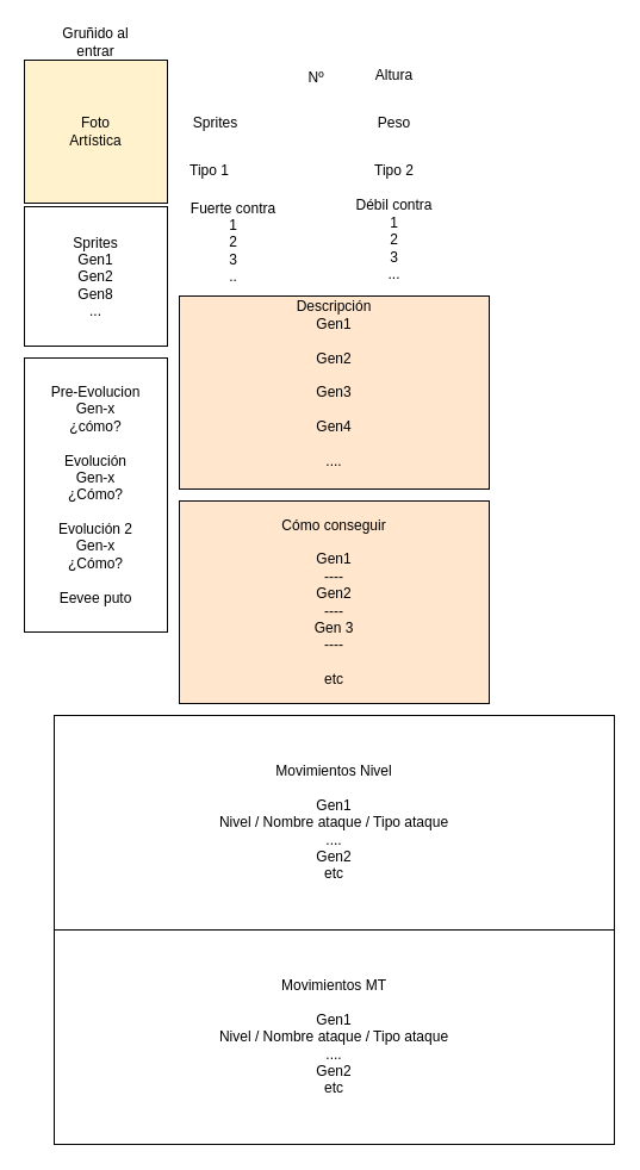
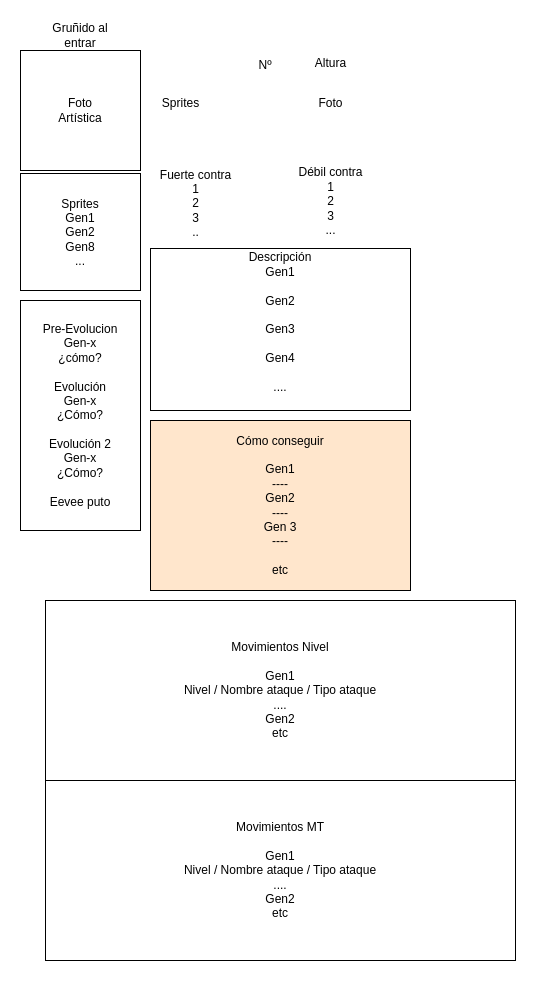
- <mxCell id="9" value="Peso" style="text;html=1;align=center;verticalAlign=middle;resizable=0;points=[];autosize=1;strokeColor=none;fillColor=none;" vertex="1" parent="1"><mxGeometry x="305" y="88" width="50" height="30" as="geometry" /></mxCell>
+ <mxCell id="9" value="Foto" style="text;html=1;align=center;verticalAlign=middle;resizable=0;points=[];autosize=1;strokeColor=none;fillColor=none;" vertex="1" parent="1"><mxGeometry x="305" y="88" width="50" height="30" as="geometry" /></mxCell>
- <mxCell id="2" value="Foto&lt;div&gt;Artística&lt;/div&gt;" style="whiteSpace=wrap;html=1;aspect=fixed;fillColor=#fff2cc;" vertex="1" parent="1"><mxGeometry x="20" y="50" width="120" height="120" as="geometry" /></mxCell>
+ <mxCell id="2" value="Foto&lt;div&gt;Artística&lt;/div&gt;" style="whiteSpace=wrap;html=1;aspect=fixed;" vertex="1" parent="1"><mxGeometry x="20" y="50" width="120" height="120" as="geometry" /></mxCell>
- <mxCell id="6" value="Tipo 1" style="text;html=1;align=center;verticalAlign=middle;resizable=0;points=[];autosize=1;strokeColor=none;fillColor=none;" vertex="1" parent="1"><mxGeometry x="145" y="128" width="60" height="30" as="geometry" /></mxCell>
- <mxCell id="7" value="Tipo 2" style="text;html=1;align=center;verticalAlign=middle;resizable=0;points=[];autosize=1;strokeColor=none;fillColor=none;" vertex="1" parent="1"><mxGeometry x="300" y="128" width="60" height="30" as="geometry" /></mxCell>
- <mxCell id="14" value="Descripción&lt;div&gt;Gen1&lt;/div&gt;&lt;div&gt;&lt;br&gt;&lt;/div&gt;&lt;div&gt;Gen2&lt;/div&gt;&lt;div&gt;&lt;br&gt;&lt;/div&gt;&lt;div&gt;Gen3&lt;/div&gt;&lt;div&gt;&lt;br&gt;&lt;/div&gt;&lt;div&gt;Gen4&lt;/div&gt;&lt;div&gt;&lt;br&gt;&lt;/div&gt;&lt;div&gt;....&lt;/div&gt;&lt;div&gt;&lt;br&gt;&lt;/div&gt;" style="rounded=0;whiteSpace=wrap;html=1;fillColor=#ffe6cc;" vertex="1" parent="1"><mxGeometry x="150" y="248" width="260" height="162" as="geometry" /></mxCell>
+ <mxCell id="14" value="Descripción&lt;div&gt;Gen1&lt;/div&gt;&lt;div&gt;&lt;br&gt;&lt;/div&gt;&lt;div&gt;Gen2&lt;/div&gt;&lt;div&gt;&lt;br&gt;&lt;/div&gt;&lt;div&gt;Gen3&lt;/div&gt;&lt;div&gt;&lt;br&gt;&lt;/div&gt;&lt;div&gt;Gen4&lt;/div&gt;&lt;div&gt;&lt;br&gt;&lt;/div&gt;&lt;div&gt;....&lt;/div&gt;&lt;div&gt;&lt;br&gt;&lt;/div&gt;" style="rounded=0;whiteSpace=wrap;html=1;" vertex="1" parent="1"><mxGeometry x="150" y="248" width="260" height="162" as="geometry" /></mxCell>
